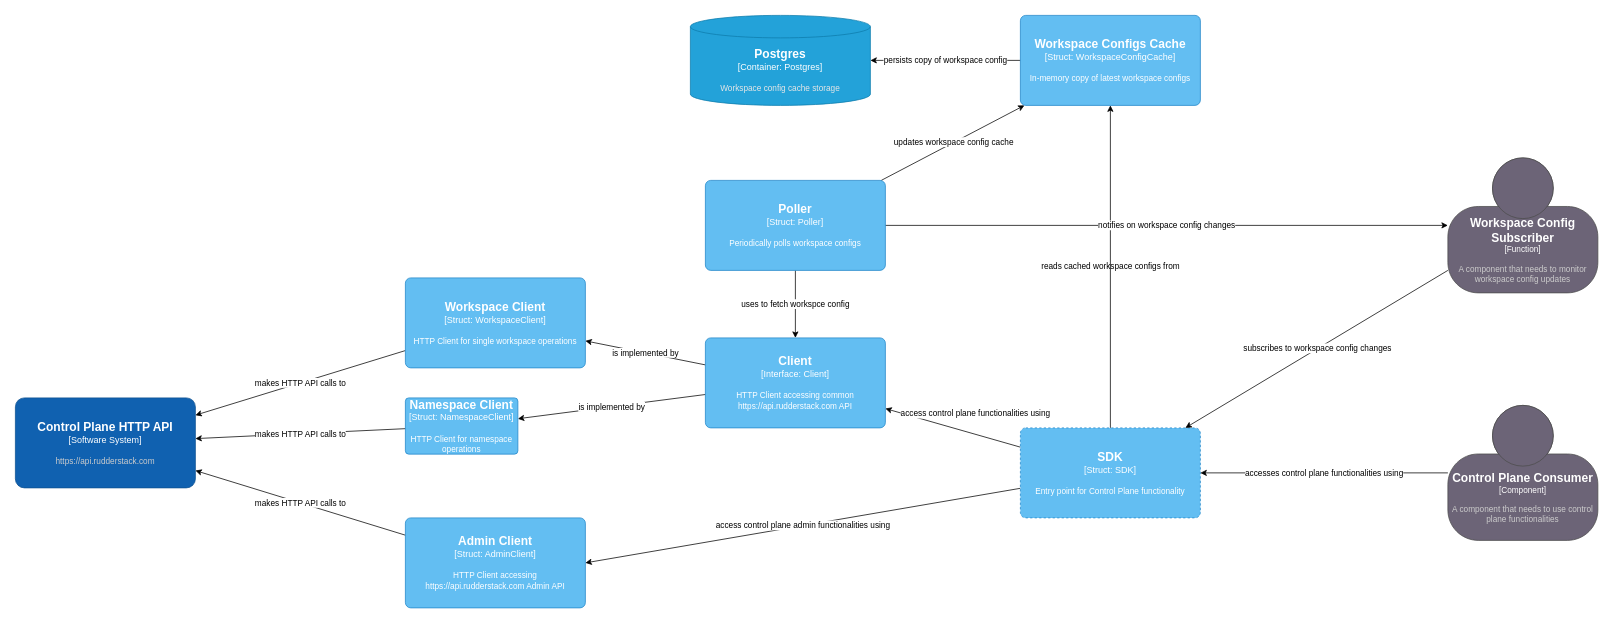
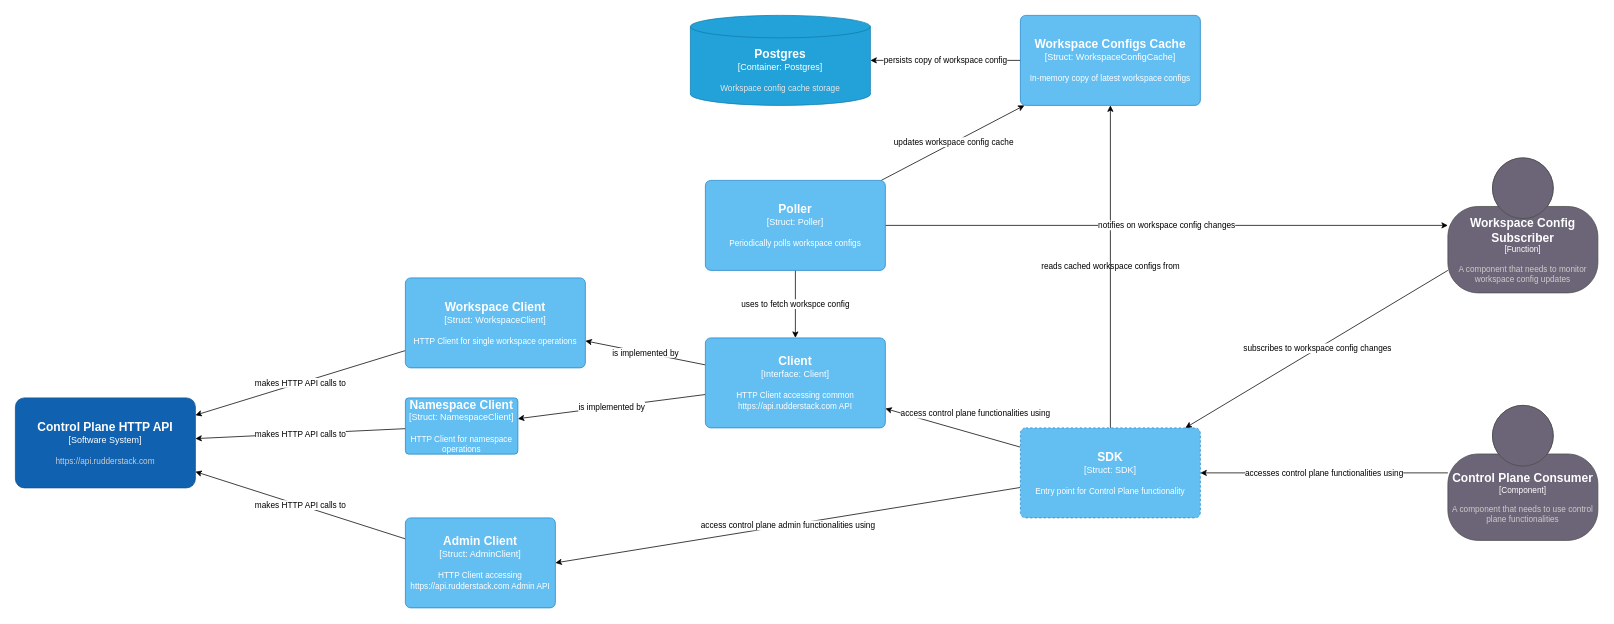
- <mxCell id="14" value="&lt;font style=&quot;font-size: 16px&quot;&gt;&lt;b&gt;Admin Client&lt;/b&gt;&lt;/font&gt;&lt;div&gt;[Struct: AdminClient]&lt;/div&gt;&lt;br&gt;&lt;div&gt;&lt;font style=&quot;font-size: 11px&quot;&gt;HTTP Client accessing https://api.rudderstack.com Admin API&lt;/font&gt;&lt;/div&gt;" style="rounded=1;whiteSpace=wrap;html=1;labelBackgroundColor=none;fillColor=#63BEF2;fontColor=#ffffff;align=center;arcSize=6;strokeColor=#2086C9;metaEdit=1;resizable=0;points=[[0.25,0,0],[0.5,0,0],[0.75,0,0],[1,0.25,0],[1,0.5,0],[1,0.75,0],[0.75,1,0],[0.5,1,0],[0.25,1,0],[0,0.75,0],[0,0.5,0],[0,0.25,0]];" vertex="1" parent="1"><mxGeometry x="540" y="690" width="240" height="120" as="geometry" /></mxCell>
+ <mxCell id="14" value="&lt;font style=&quot;font-size: 16px&quot;&gt;&lt;b&gt;Admin Client&lt;/b&gt;&lt;/font&gt;&lt;div&gt;[Struct: AdminClient]&lt;/div&gt;&lt;br&gt;&lt;div&gt;&lt;font style=&quot;font-size: 11px&quot;&gt;HTTP Client accessing https://api.rudderstack.com Admin API&lt;/font&gt;&lt;/div&gt;" style="rounded=1;whiteSpace=wrap;html=1;labelBackgroundColor=none;fillColor=#63BEF2;fontColor=#ffffff;align=center;arcSize=6;strokeColor=#2086C9;metaEdit=1;resizable=0;points=[[0.25,0,0],[0.5,0,0],[0.75,0,0],[1,0.25,0],[1,0.5,0],[1,0.75,0],[0.75,1,0],[0.5,1,0],[0.25,1,0],[0,0.75,0],[0,0.5,0],[0,0.25,0]];" vertex="1" parent="1"><mxGeometry x="540" y="690" width="200" height="120" as="geometry" /></mxCell>
